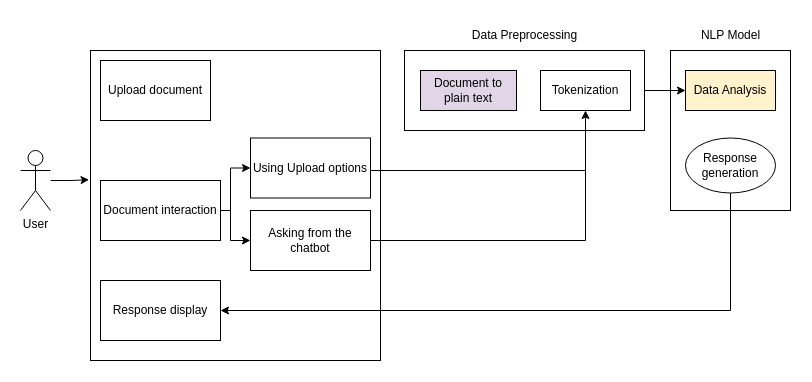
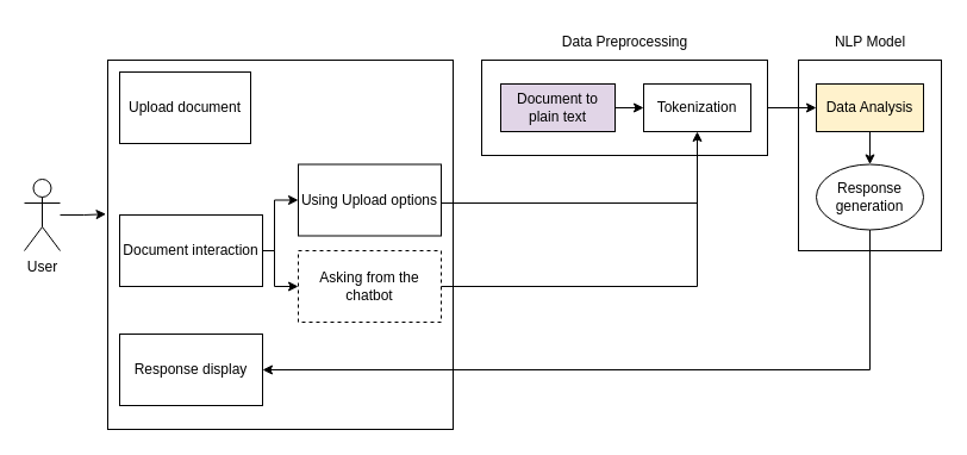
+ <mxCell id="13" style="edgeStyle=orthogonalEdgeStyle;rounded=0;orthogonalLoop=1;jettySize=auto;html=1;exitX=1;exitY=0.5;exitDx=0;exitDy=0;" edge="1" parent="1" source="14" target="15"><mxGeometry relative="1" as="geometry" /></mxCell>
+ <mxCell id="18" style="edgeStyle=orthogonalEdgeStyle;rounded=0;orthogonalLoop=1;jettySize=auto;html=1;entryX=0.5;entryY=0;entryDx=0;entryDy=0;" edge="1" parent="1" source="19" target="21"><mxGeometry relative="1" as="geometry" /></mxCell>
- <mxCell id="10" value="Asking from the chatbot" style="rounded=0;whiteSpace=wrap;html=1;" vertex="1" parent="1"><mxGeometry x="250" y="210" width="120" height="60" as="geometry" /></mxCell>
+ <mxCell id="10" value="Asking from the chatbot" style="rounded=0;whiteSpace=wrap;html=1;dashed=1;" vertex="1" parent="1"><mxGeometry x="250" y="210" width="120" height="60" as="geometry" /></mxCell>
